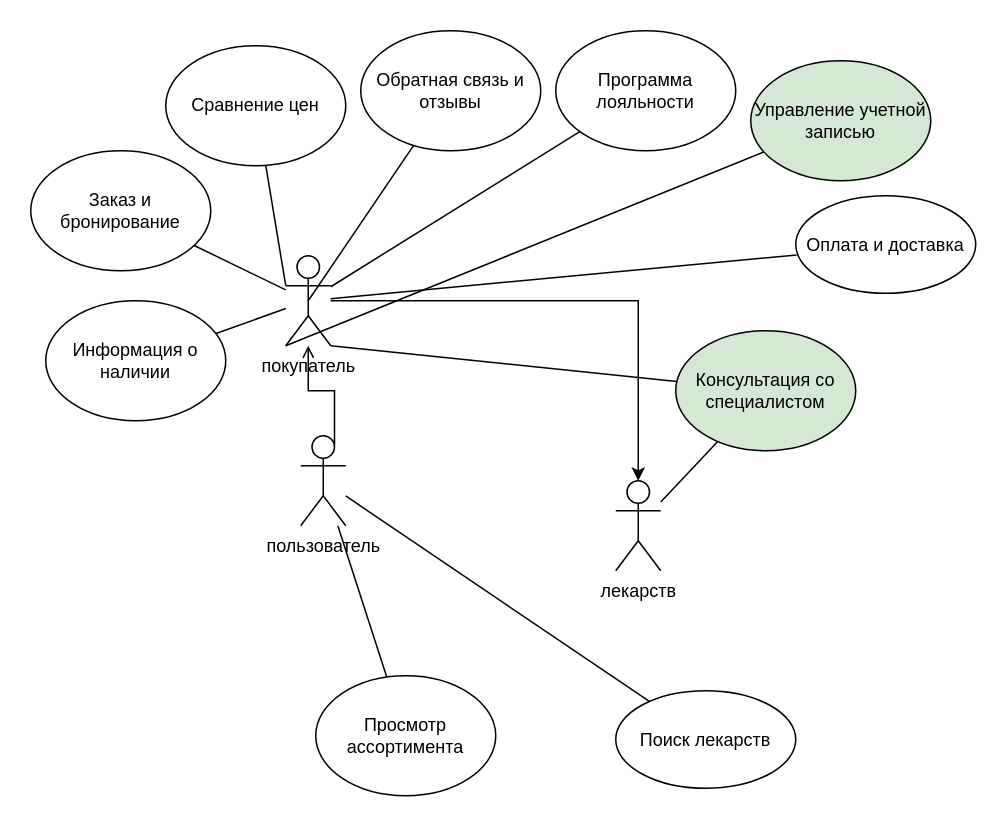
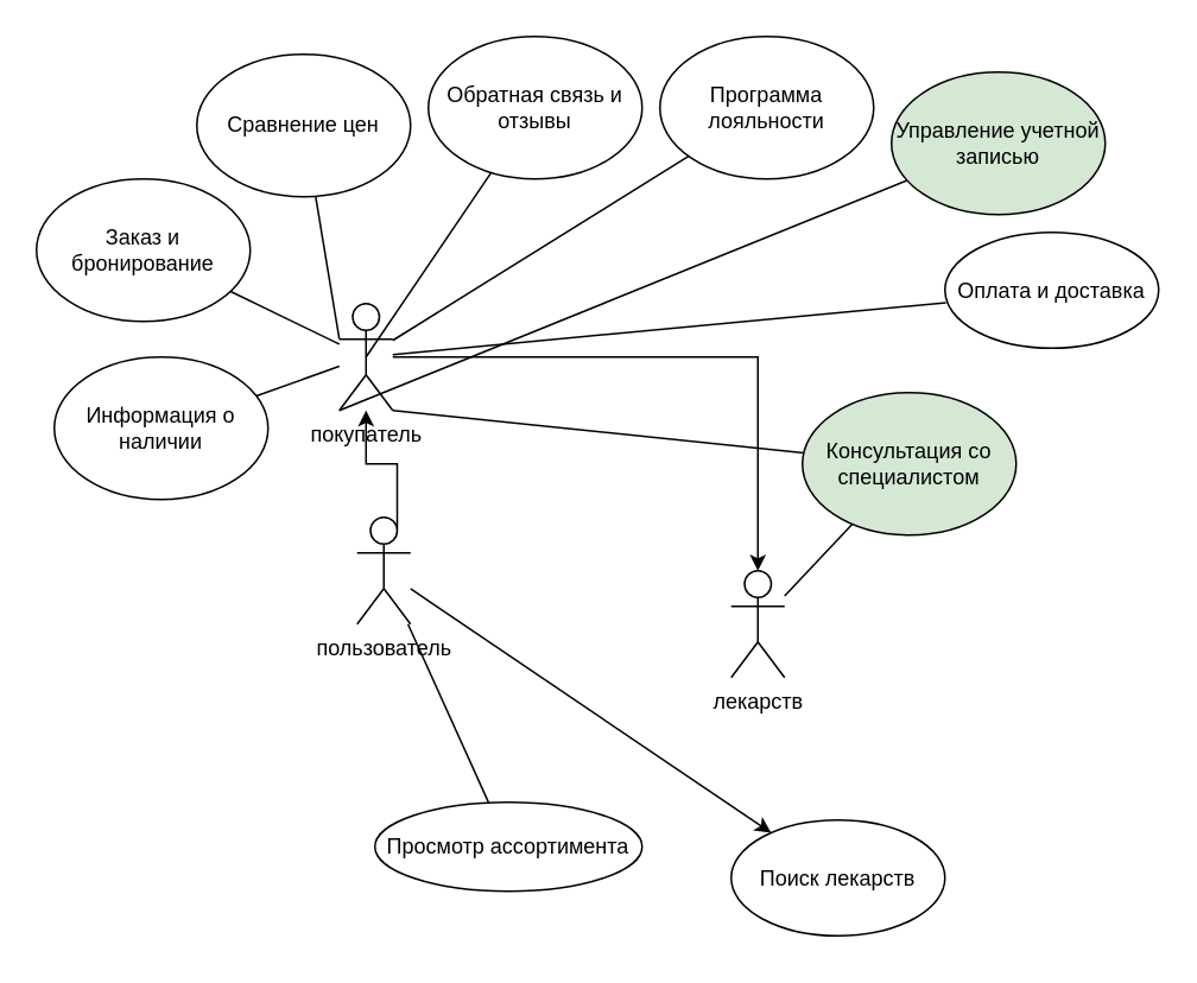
- <mxCell id="2" style="edgeStyle=orthogonalEdgeStyle;rounded=0;orthogonalLoop=1;jettySize=auto;html=1;exitX=0.75;exitY=0.1;exitDx=0;exitDy=0;exitPerimeter=0;endArrow=open;" edge="1" parent="1" source="3" target="9"><mxGeometry relative="1" as="geometry" /></mxCell>
+ <mxCell id="2" style="edgeStyle=orthogonalEdgeStyle;rounded=0;orthogonalLoop=1;jettySize=auto;html=1;exitX=0.75;exitY=0.1;exitDx=0;exitDy=0;exitPerimeter=0;" edge="1" parent="1" source="3" target="9"><mxGeometry relative="1" as="geometry" /></mxCell>
- <mxCell id="4" value="" style="endArrow=none;html=1;rounded=0;" edge="1" parent="1" source="3" target="5"><mxGeometry width="50" height="50" relative="1" as="geometry"><mxPoint x="540" y="390" as="sourcePoint" /><mxPoint x="470" y="390" as="targetPoint" /></mxGeometry></mxCell>
+ <mxCell id="4" value="" style="endArrow=classic;html=1;rounded=0;" edge="1" parent="1" source="3" target="5"><mxGeometry width="50" height="50" relative="1" as="geometry"><mxPoint x="540" y="390" as="sourcePoint" /><mxPoint x="470" y="390" as="targetPoint" /></mxGeometry></mxCell>
- <mxCell id="7" value="Просмотр ассортимента" style="ellipse;whiteSpace=wrap;html=1;" vertex="1" parent="1"><mxGeometry x="210" y="450" width="120" height="80" as="geometry" /></mxCell>
+ <mxCell id="7" value="Просмотр ассортимента" style="ellipse;whiteSpace=wrap;html=1;" vertex="1" parent="1"><mxGeometry x="210" y="450" width="150" height="50" as="geometry" /></mxCell>
